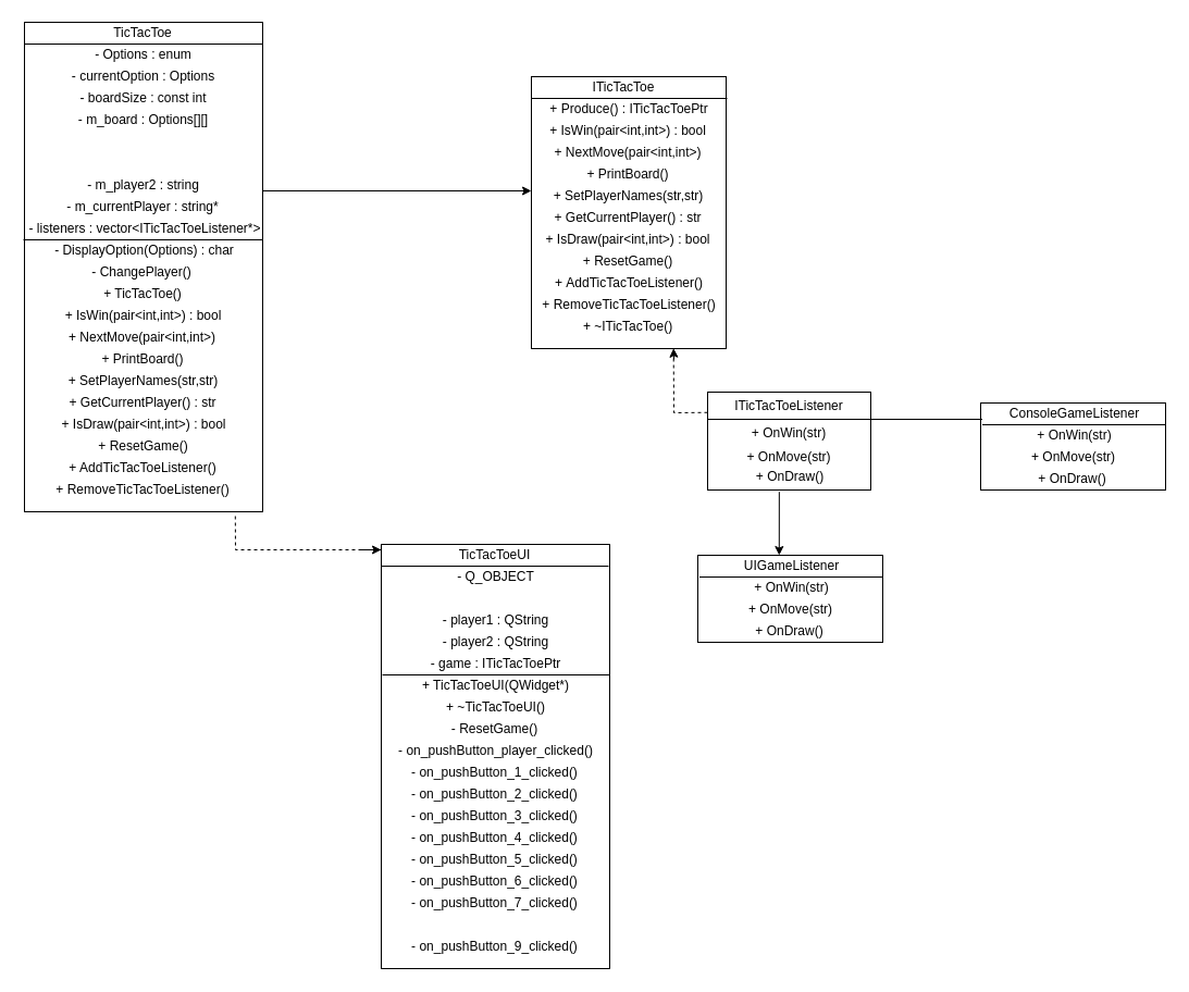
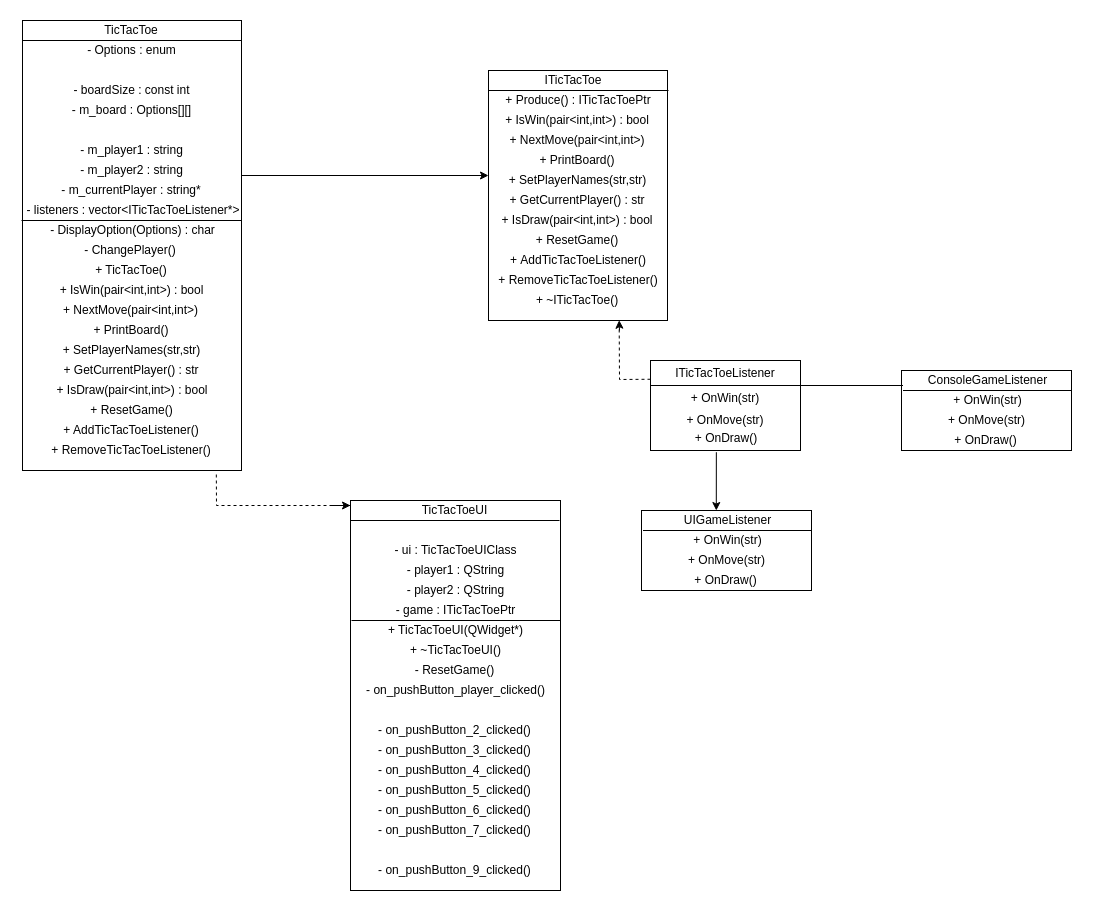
- <mxCell id="5" value="- currentOption : Options" style="text;html=1;strokeColor=none;fillColor=none;align=center;verticalAlign=middle;whiteSpace=wrap;rounded=0;" vertex="1" parent="1"><mxGeometry x="22" y="60" width="219" height="20" as="geometry" /></mxCell>
+ <mxCell id="9" value="- m_player1 : string" style="text;html=1;strokeColor=none;fillColor=none;align=center;verticalAlign=middle;whiteSpace=wrap;rounded=0;" vertex="1" parent="1"><mxGeometry x="22" y="140" width="219" height="20" as="geometry" /></mxCell>
- <mxCell id="65" value="- Q_OBJECT" style="text;html=1;strokeColor=none;fillColor=none;align=center;verticalAlign=middle;whiteSpace=wrap;rounded=0;" vertex="1" parent="1"><mxGeometry x="351" y="520" width="209" height="20" as="geometry" /></mxCell>
+ <mxCell id="66" value="- ui : TicTacToeUIClass" style="text;html=1;strokeColor=none;fillColor=none;align=center;verticalAlign=middle;whiteSpace=wrap;rounded=0;" vertex="1" parent="1"><mxGeometry x="351" y="540" width="209" height="20" as="geometry" /></mxCell>
- <mxCell id="54" value="-&amp;nbsp;on_pushButton_1_clicked()" style="text;html=1;strokeColor=none;fillColor=none;align=center;verticalAlign=middle;whiteSpace=wrap;rounded=0;" vertex="1" parent="1"><mxGeometry x="350" y="700" width="209" height="20" as="geometry" /></mxCell>
